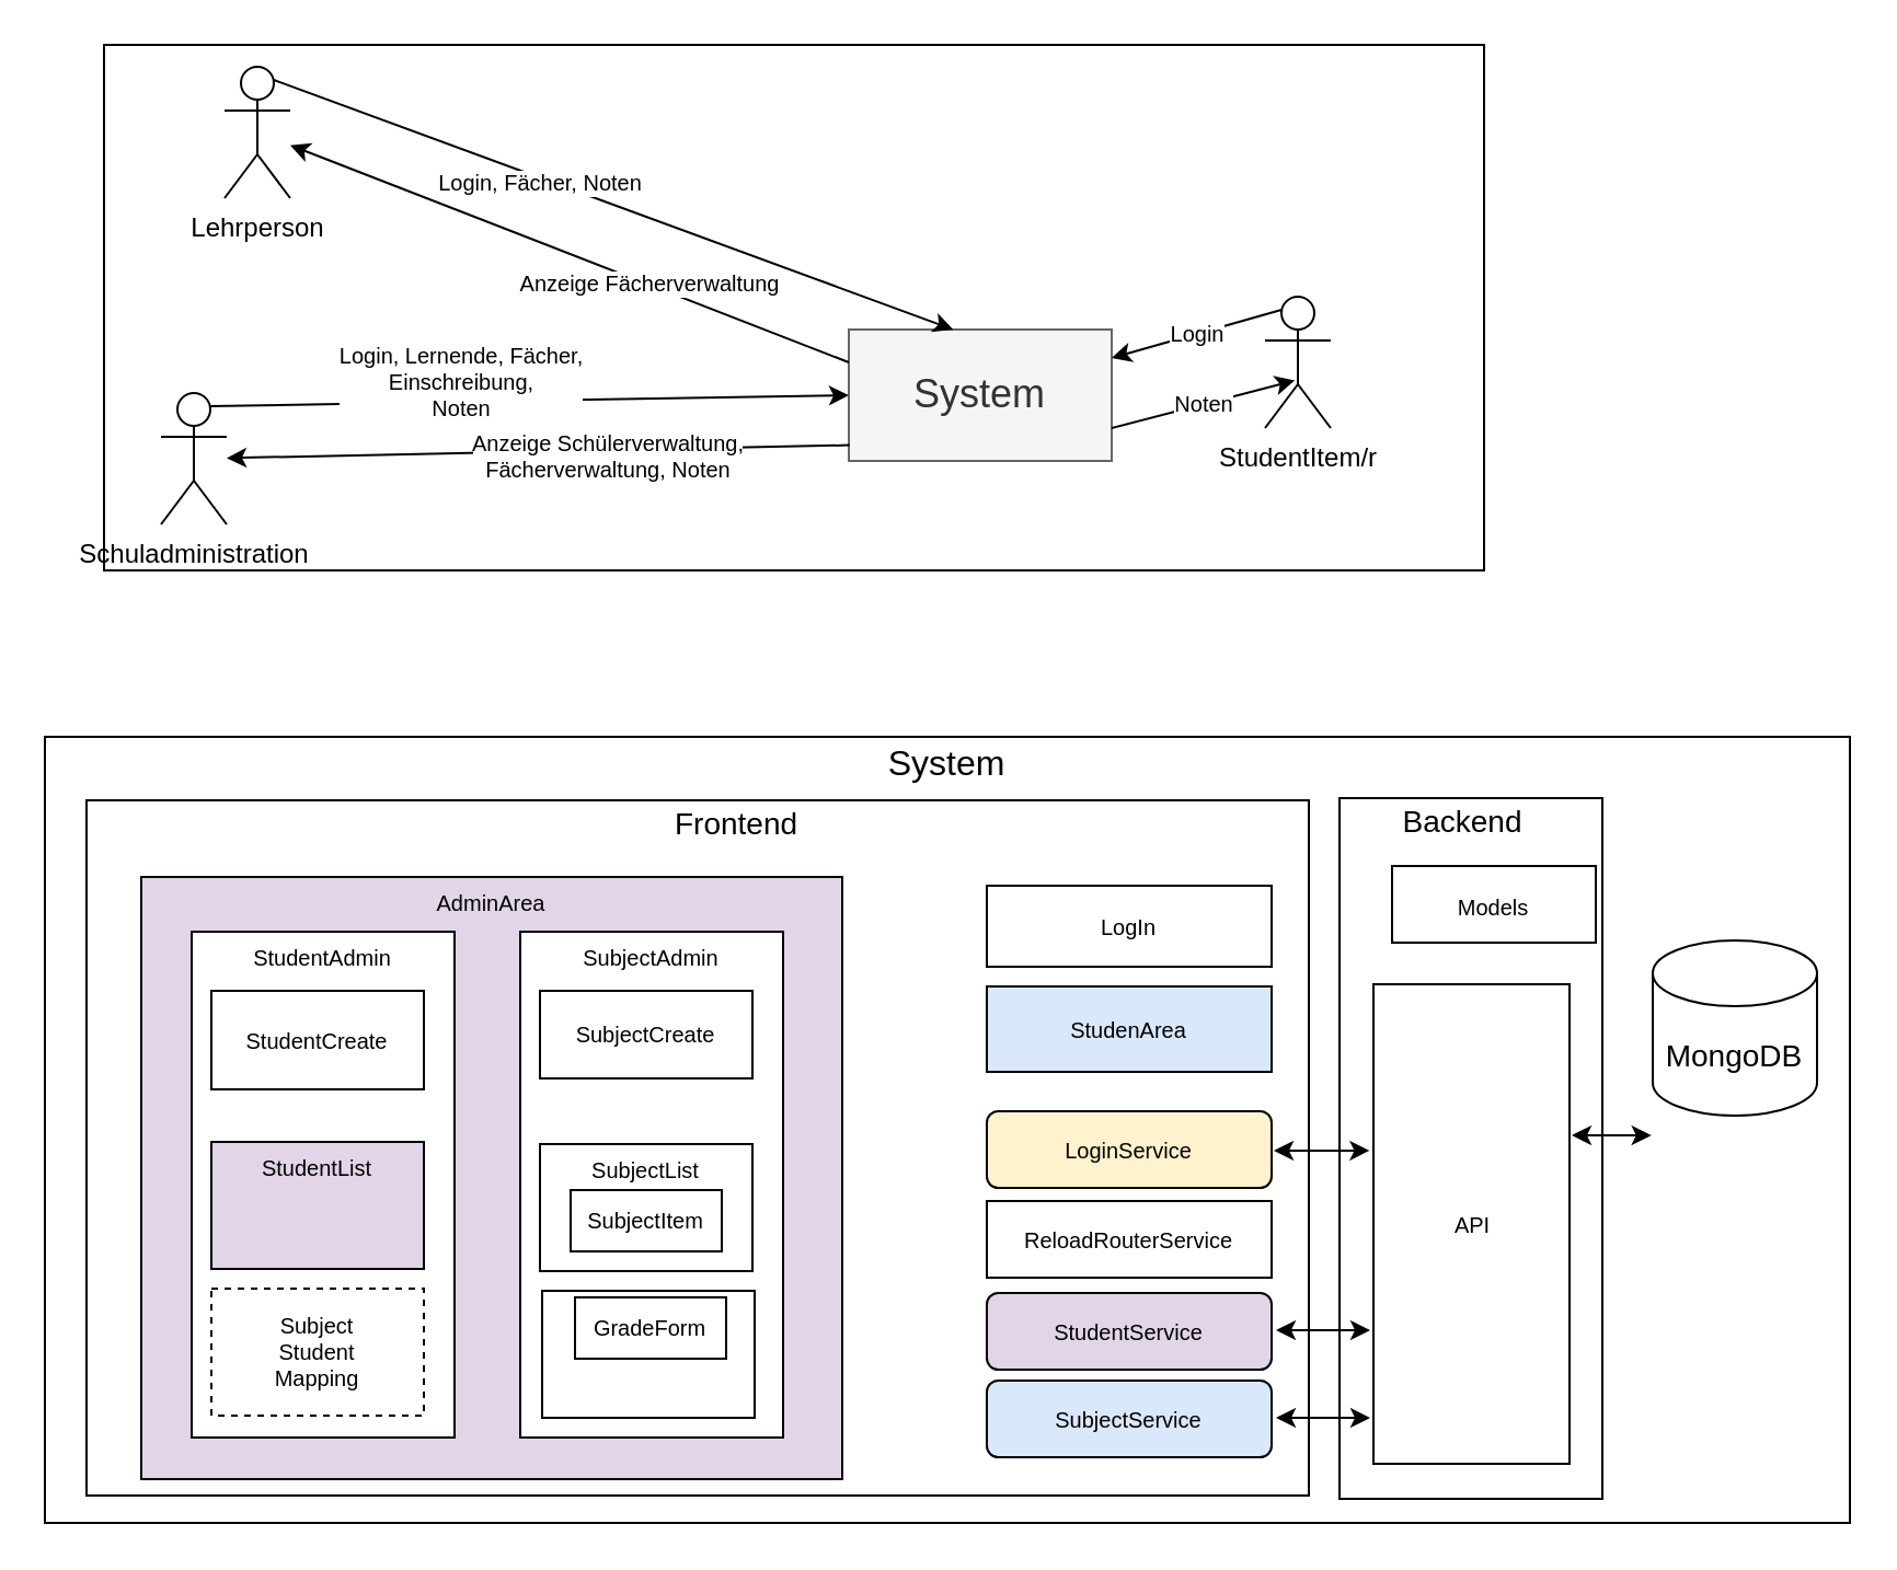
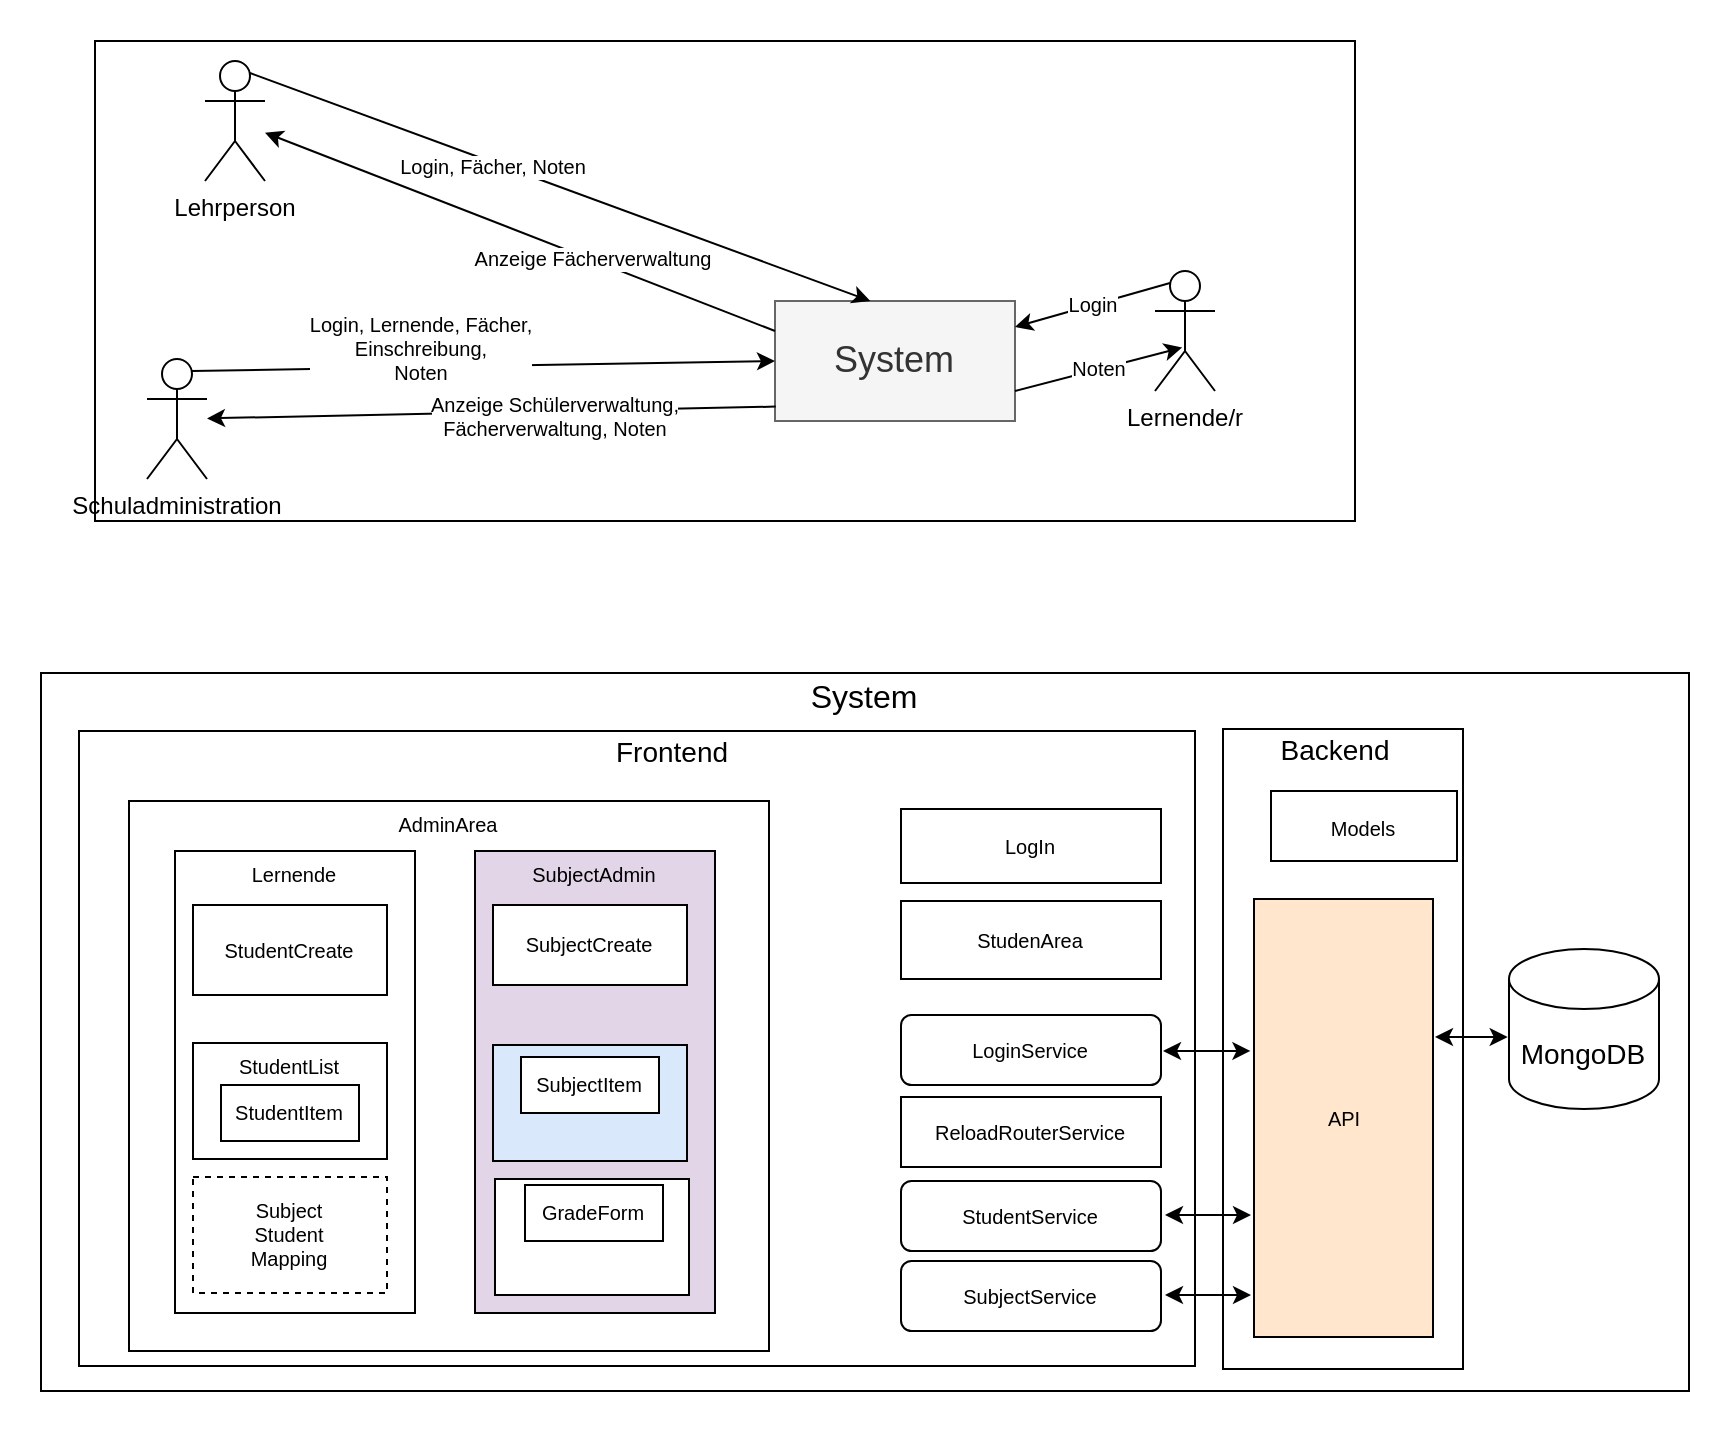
- <mxCell id="7" value="StudentItem/r" style="shape=umlActor;verticalLabelPosition=bottom;verticalAlign=top;html=1;outlineConnect=0;" vertex="1" parent="1"><mxGeometry x="577" y="135" width="30" height="60" as="geometry" /></mxCell>
+ <mxCell id="7" value="Lernende/r" style="shape=umlActor;verticalLabelPosition=bottom;verticalAlign=top;html=1;outlineConnect=0;" vertex="1" parent="1"><mxGeometry x="577" y="135" width="30" height="60" as="geometry" /></mxCell>
- <mxCell id="29" value="StudentAdmin" style="rounded=0;whiteSpace=wrap;html=1;fontSize=10;verticalAlign=top;" vertex="1" parent="28"><mxGeometry width="120" height="231" as="geometry" /></mxCell>
+ <mxCell id="29" value="Lernende" style="rounded=0;whiteSpace=wrap;html=1;fontSize=10;verticalAlign=top;" vertex="1" parent="28"><mxGeometry width="120" height="231" as="geometry" /></mxCell>
- <mxCell id="22" value="SubjectAdmin" style="rounded=0;whiteSpace=wrap;html=1;fontSize=10;verticalAlign=top;" vertex="1" parent="21"><mxGeometry width="120" height="231" as="geometry" /></mxCell>
+ <mxCell id="22" value="SubjectAdmin" style="rounded=0;whiteSpace=wrap;html=1;fontSize=10;verticalAlign=top;fillColor=#e1d5e7;" vertex="1" parent="21"><mxGeometry width="120" height="231" as="geometry" /></mxCell>
- <mxCell id="42" value="MongoDB" style="shape=cylinder3;whiteSpace=wrap;html=1;boundedLbl=1;backgroundOutline=1;size=15;fontSize=14;" vertex="1" parent="1"><mxGeometry x="754" y="429" width="75" height="80" as="geometry" /></mxCell>
+ <mxCell id="42" value="MongoDB" style="shape=cylinder3;whiteSpace=wrap;html=1;boundedLbl=1;backgroundOutline=1;size=15;fontSize=14;" vertex="1" parent="1"><mxGeometry x="754" y="474" width="75" height="80" as="geometry" /></mxCell>
- <mxCell id="38" value="StudenArea" style="rounded=0;whiteSpace=wrap;html=1;fontSize=10;fillColor=#dae8fc;" vertex="1" parent="1"><mxGeometry x="450" y="450" width="130" height="39" as="geometry" /></mxCell>
+ <mxCell id="38" value="StudenArea" style="rounded=0;whiteSpace=wrap;html=1;fontSize=10;" vertex="1" parent="1"><mxGeometry x="450" y="450" width="130" height="39" as="geometry" /></mxCell>
- <mxCell id="34" value="LoginService" style="rounded=1;whiteSpace=wrap;html=1;fontSize=10;fillColor=#fff2cc;" vertex="1" parent="1"><mxGeometry x="450" y="507" width="130" height="35" as="geometry" /></mxCell>
+ <mxCell id="34" value="LoginService" style="rounded=1;whiteSpace=wrap;html=1;fontSize=10;" vertex="1" parent="1"><mxGeometry x="450" y="507" width="130" height="35" as="geometry" /></mxCell>
- <mxCell id="31" value="StudentList" style="rounded=0;whiteSpace=wrap;html=1;fontSize=10;verticalAlign=top;fillColor=#e1d5e7;" vertex="1" parent="28"><mxGeometry x="9" y="96" width="97" height="58" as="geometry" /></mxCell>
+ <mxCell id="31" value="StudentList" style="rounded=0;whiteSpace=wrap;html=1;fontSize=10;verticalAlign=top;" vertex="1" parent="28"><mxGeometry x="9" y="96" width="97" height="58" as="geometry" /></mxCell>
- <mxCell id="24" value="SubjectList" style="rounded=0;whiteSpace=wrap;html=1;fontSize=10;verticalAlign=top;" vertex="1" parent="21"><mxGeometry x="9" y="97" width="97" height="58" as="geometry" /></mxCell>
+ <mxCell id="24" value="SubjectList" style="rounded=0;whiteSpace=wrap;html=1;fontSize=10;verticalAlign=top;fillColor=#dae8fc;" vertex="1" parent="21"><mxGeometry x="9" y="97" width="97" height="58" as="geometry" /></mxCell>
- <mxCell id="20" value="AdminArea" style="rounded=0;whiteSpace=wrap;html=1;fontSize=10;verticalAlign=top;fillColor=#e1d5e7;" vertex="1" parent="1"><mxGeometry x="64" y="400" width="320" height="275" as="geometry" /></mxCell>
+ <mxCell id="20" value="AdminArea" style="rounded=0;whiteSpace=wrap;html=1;fontSize=10;verticalAlign=top;" vertex="1" parent="1"><mxGeometry x="64" y="400" width="320" height="275" as="geometry" /></mxCell>
+ <mxCell id="33" value="StudentItem" style="rounded=0;whiteSpace=wrap;html=1;fontSize=10;" vertex="1" parent="28"><mxGeometry x="23" y="117" width="69" height="28" as="geometry" /></mxCell>
- <mxCell id="25" value="SubjectItem" style="rounded=0;whiteSpace=wrap;html=1;fontSize=10;" vertex="1" parent="21"><mxGeometry x="23" y="118" width="69" height="28" as="geometry" /></mxCell>
+ <mxCell id="25" value="SubjectItem" style="rounded=0;whiteSpace=wrap;html=1;fontSize=10;" vertex="1" parent="21"><mxGeometry x="23" y="103" width="69" height="28" as="geometry" /></mxCell>
- <mxCell id="43" value="API" style="rounded=0;whiteSpace=wrap;html=1;fontSize=10;" vertex="1" parent="1"><mxGeometry x="626.5" y="449" width="89.5" height="219" as="geometry" /></mxCell>
+ <mxCell id="43" value="API" style="rounded=0;whiteSpace=wrap;html=1;fontSize=10;fillColor=#ffe6cc;" vertex="1" parent="1"><mxGeometry x="626.5" y="449" width="89.5" height="219" as="geometry" /></mxCell>
- <mxCell id="36" value="StudentService" style="rounded=1;whiteSpace=wrap;html=1;fontSize=10;fillColor=#e1d5e7;" vertex="1" parent="1"><mxGeometry x="450" y="590" width="130" height="35" as="geometry" /></mxCell>
+ <mxCell id="36" value="StudentService" style="rounded=1;whiteSpace=wrap;html=1;fontSize=10;" vertex="1" parent="1"><mxGeometry x="450" y="590" width="130" height="35" as="geometry" /></mxCell>
- <mxCell id="37" value="SubjectService" style="rounded=1;whiteSpace=wrap;html=1;fontSize=10;fillColor=#dae8fc;" vertex="1" parent="1"><mxGeometry x="450" y="630" width="130" height="35" as="geometry" /></mxCell>
+ <mxCell id="37" value="SubjectService" style="rounded=1;whiteSpace=wrap;html=1;fontSize=10;" vertex="1" parent="1"><mxGeometry x="450" y="630" width="130" height="35" as="geometry" /></mxCell>
